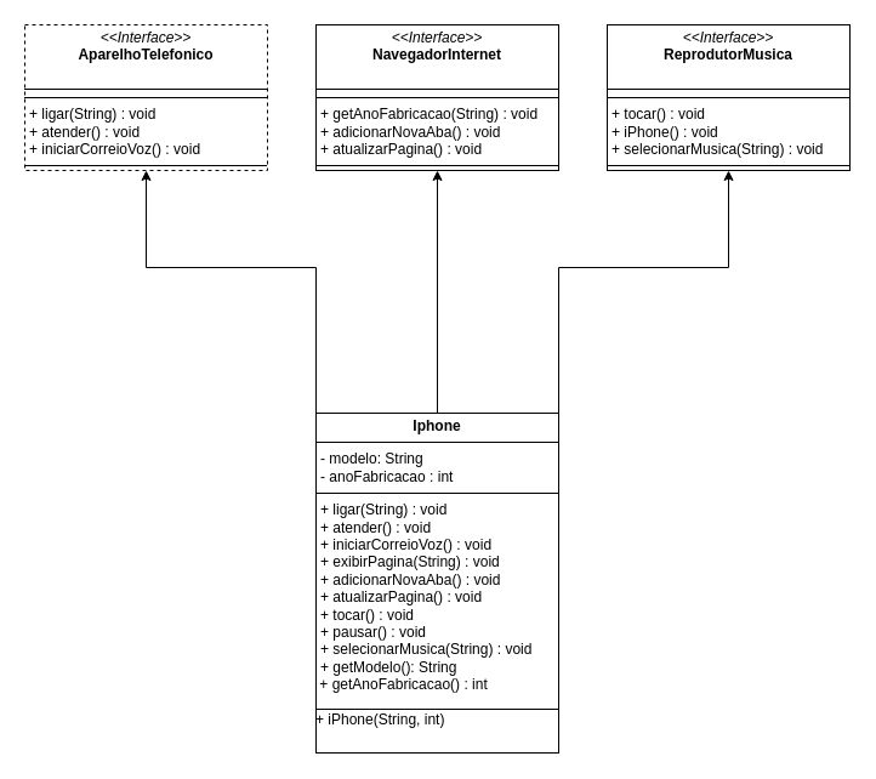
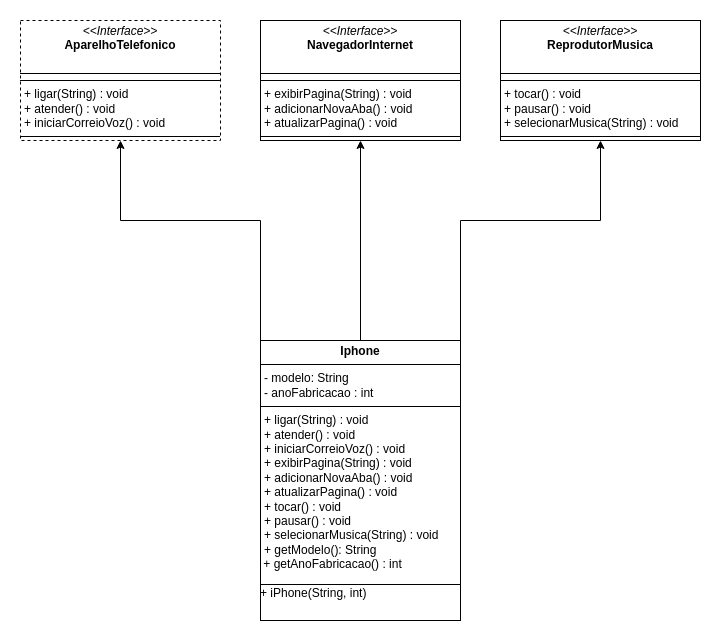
- <mxCell id="3" value="&lt;p style=&quot;margin:0px;margin-top:4px;text-align:center;&quot;&gt;&lt;i&gt;&amp;lt;&amp;lt;Interface&amp;gt;&amp;gt;&lt;/i&gt;&lt;br&gt;&lt;b&gt;NavegadorInternet&lt;/b&gt;&lt;/p&gt;&lt;br&gt;&lt;hr size=&quot;1&quot; style=&quot;border-style:solid;&quot;&gt;&lt;hr size=&quot;1&quot; style=&quot;border-style:solid;&quot;&gt;&lt;p style=&quot;margin:0px;margin-left:4px;&quot;&gt;+ getAnoFabricacao(String) : void&lt;br&gt;&lt;/p&gt;&lt;p style=&quot;margin:0px;margin-left:4px;&quot;&gt;+ adicionarNovaAba() : void&lt;/p&gt;&lt;p style=&quot;margin:0px;margin-left:4px;&quot;&gt;+ atualizarPagina() : void&lt;/p&gt;&lt;hr size=&quot;1&quot; style=&quot;border-style:solid;&quot;&gt;&lt;p style=&quot;margin:0px;margin-left:4px;&quot;&gt;&lt;/p&gt;" style="verticalAlign=top;align=left;overflow=fill;html=1;whiteSpace=wrap;" vertex="1" parent="1"><mxGeometry x="260" y="20" width="200" height="120" as="geometry" /></mxCell>
+ <mxCell id="3" value="&lt;p style=&quot;margin:0px;margin-top:4px;text-align:center;&quot;&gt;&lt;i&gt;&amp;lt;&amp;lt;Interface&amp;gt;&amp;gt;&lt;/i&gt;&lt;br&gt;&lt;b&gt;NavegadorInternet&lt;/b&gt;&lt;/p&gt;&lt;br&gt;&lt;hr size=&quot;1&quot; style=&quot;border-style:solid;&quot;&gt;&lt;hr size=&quot;1&quot; style=&quot;border-style:solid;&quot;&gt;&lt;p style=&quot;margin:0px;margin-left:4px;&quot;&gt;+ exibirPagina(String) : void&lt;br&gt;&lt;/p&gt;&lt;p style=&quot;margin:0px;margin-left:4px;&quot;&gt;+ adicionarNovaAba() : void&lt;/p&gt;&lt;p style=&quot;margin:0px;margin-left:4px;&quot;&gt;+ atualizarPagina() : void&lt;/p&gt;&lt;hr size=&quot;1&quot; style=&quot;border-style:solid;&quot;&gt;&lt;p style=&quot;margin:0px;margin-left:4px;&quot;&gt;&lt;/p&gt;" style="verticalAlign=top;align=left;overflow=fill;html=1;whiteSpace=wrap;" vertex="1" parent="1"><mxGeometry x="260" y="20" width="200" height="120" as="geometry" /></mxCell>
- <mxCell id="4" value="&lt;p style=&quot;margin:0px;margin-top:4px;text-align:center;&quot;&gt;&lt;i&gt;&amp;lt;&amp;lt;Interface&amp;gt;&amp;gt;&lt;/i&gt;&lt;br&gt;&lt;b&gt;ReprodutorMusica&lt;/b&gt;&lt;br&gt;&lt;/p&gt;&lt;br&gt;&lt;hr size=&quot;1&quot; style=&quot;border-style:solid;&quot;&gt;&lt;hr size=&quot;1&quot; style=&quot;border-style:solid;&quot;&gt;&lt;p style=&quot;margin:0px;margin-left:4px;&quot;&gt;+ tocar() : void&lt;br&gt;&lt;/p&gt;&lt;p style=&quot;margin:0px;margin-left:4px;&quot;&gt;+ iPhone() : void&lt;/p&gt;&lt;p style=&quot;margin:0px;margin-left:4px;&quot;&gt;+ selecionarMusica(String) : void&lt;/p&gt;&lt;hr size=&quot;1&quot; style=&quot;border-style:solid;&quot;&gt;&lt;p style=&quot;margin:0px;margin-left:4px;&quot;&gt;&lt;/p&gt;" style="verticalAlign=top;align=left;overflow=fill;html=1;whiteSpace=wrap;" vertex="1" parent="1"><mxGeometry x="500" y="20" width="200" height="120" as="geometry" /></mxCell>
+ <mxCell id="4" value="&lt;p style=&quot;margin:0px;margin-top:4px;text-align:center;&quot;&gt;&lt;i&gt;&amp;lt;&amp;lt;Interface&amp;gt;&amp;gt;&lt;/i&gt;&lt;br&gt;&lt;b&gt;ReprodutorMusica&lt;/b&gt;&lt;br&gt;&lt;/p&gt;&lt;br&gt;&lt;hr size=&quot;1&quot; style=&quot;border-style:solid;&quot;&gt;&lt;hr size=&quot;1&quot; style=&quot;border-style:solid;&quot;&gt;&lt;p style=&quot;margin:0px;margin-left:4px;&quot;&gt;+ tocar() : void&lt;br&gt;&lt;/p&gt;&lt;p style=&quot;margin:0px;margin-left:4px;&quot;&gt;+ pausar() : void&lt;/p&gt;&lt;p style=&quot;margin:0px;margin-left:4px;&quot;&gt;+ selecionarMusica(String) : void&lt;/p&gt;&lt;hr size=&quot;1&quot; style=&quot;border-style:solid;&quot;&gt;&lt;p style=&quot;margin:0px;margin-left:4px;&quot;&gt;&lt;/p&gt;" style="verticalAlign=top;align=left;overflow=fill;html=1;whiteSpace=wrap;" vertex="1" parent="1"><mxGeometry x="500" y="20" width="200" height="120" as="geometry" /></mxCell>
